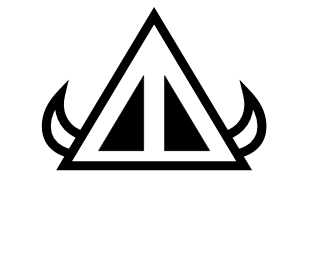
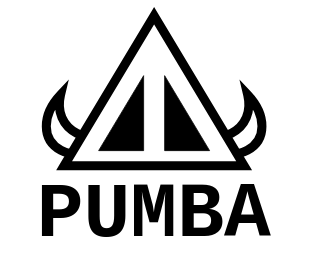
+ <mxCell id="2" value="PUMBA" style="text;strokeColor=none;fillColor=none;align=center;verticalAlign=middle;whiteSpace=wrap;rounded=0;fontFamily=Courier New;fontSize=104;fontStyle=1;comic=0;glass=0;shadow=0;horizontal=1;labelBackgroundColor=none;labelBorderColor=none;spacing=2;spacingTop=0;html=1;" vertex="1" parent="1"><mxGeometry x="20" y="240" width="370" height="92" as="geometry" /></mxCell>
